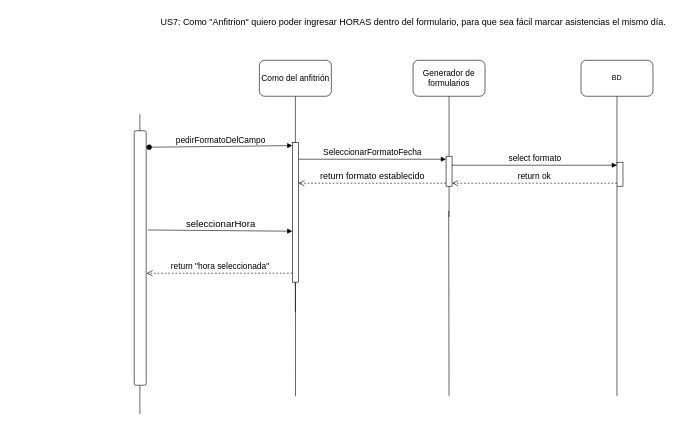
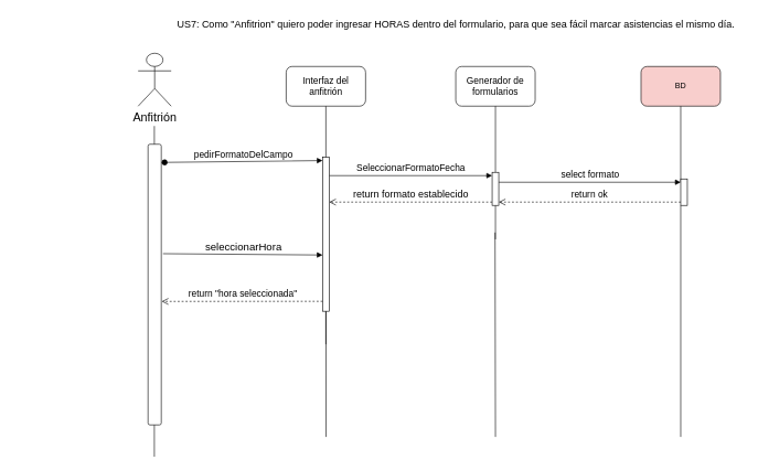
+ <mxCell id="9" value="&lt;font style=&quot;font-size: 18px;&quot;&gt;Anfitrión&lt;/font&gt;" style="shape=umlActor;verticalLabelPosition=bottom;verticalAlign=top;html=1;outlineConnect=0;" vertex="1" parent="1"><mxGeometry x="208" y="80" width="50" height="80" as="geometry" /></mxCell>
- <mxCell id="3" value="&lt;font style=&quot;font-size: 14px;&quot;&gt;Como del anfitrión&lt;/font&gt;" style="rounded=1;whiteSpace=wrap;html=1;" vertex="1" parent="1"><mxGeometry x="431.75" y="100" width="120" height="60" as="geometry" /></mxCell>
+ <mxCell id="3" value="&lt;font style=&quot;font-size: 14px;&quot;&gt;Interfaz del anfitrión&lt;/font&gt;" style="rounded=1;whiteSpace=wrap;html=1;" vertex="1" parent="1"><mxGeometry x="431.75" y="100" width="120" height="60" as="geometry" /></mxCell>
- <mxCell id="7" value="BD" style="rounded=1;whiteSpace=wrap;html=1;" vertex="1" parent="1"><mxGeometry x="968" y="100" width="120" height="60" as="geometry" /></mxCell>
+ <mxCell id="7" value="BD" style="rounded=1;whiteSpace=wrap;html=1;fillColor=#f8cecc;" vertex="1" parent="1"><mxGeometry x="968" y="100" width="120" height="60" as="geometry" /></mxCell>
